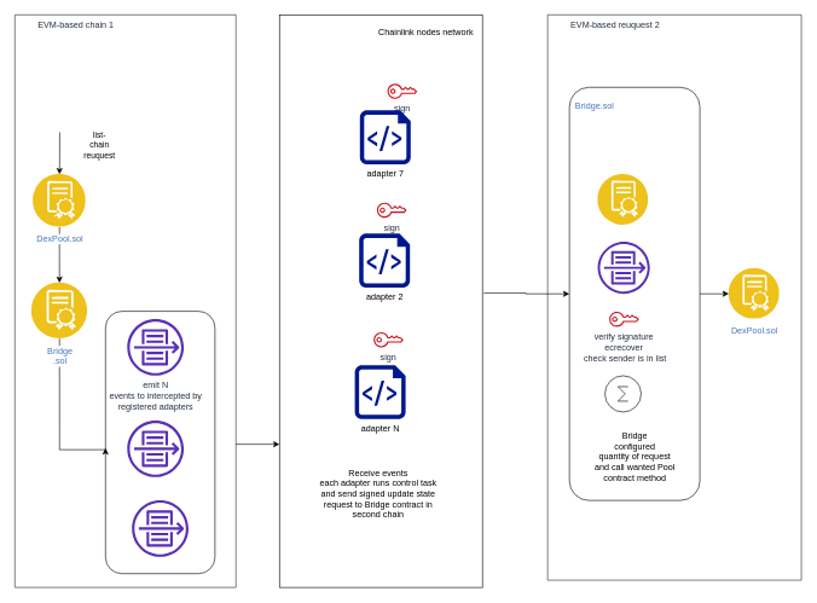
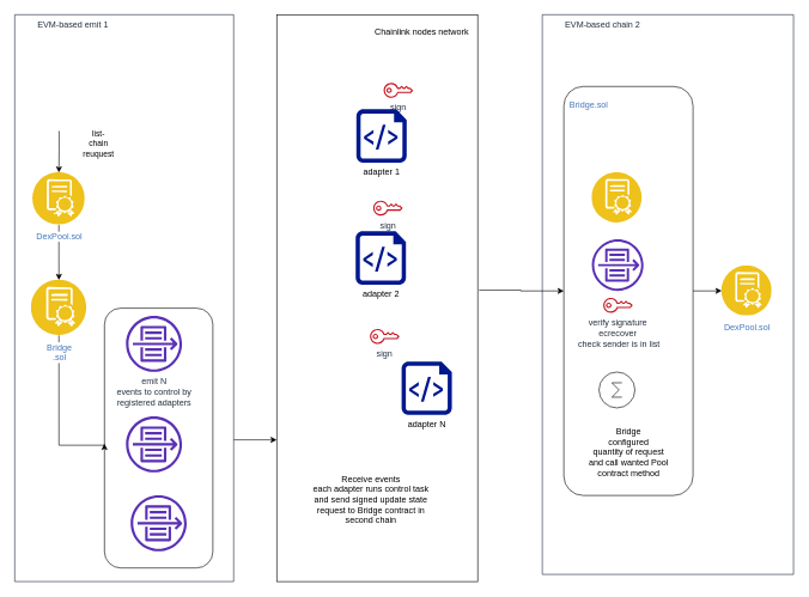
- <mxCell id="6" value="EVM-based chain 1" style="points=[[0,0],[0.25,0],[0.5,0],[0.75,0],[1,0],[1,0.25],[1,0.5],[1,0.75],[1,1],[0.75,1],[0.5,1],[0.25,1],[0,1],[0,0.75],[0,0.5],[0,0.25]];outlineConnect=0;gradientColor=none;html=1;whiteSpace=wrap;fontSize=12;fontStyle=0;shape=mxgraph.aws4.group;strokeColor=#232F3E;fillColor=none;verticalAlign=top;align=left;spacingLeft=30;fontColor=#232F3E;dashed=0;labelBackgroundColor=#ffffff;" parent="1" vertex="1"><mxGeometry x="20" y="20" width="305" height="790" as="geometry" /></mxCell>
+ <mxCell id="6" value="EVM-based emit 1" style="points=[[0,0],[0.25,0],[0.5,0],[0.75,0],[1,0],[1,0.25],[1,0.5],[1,0.75],[1,1],[0.75,1],[0.5,1],[0.25,1],[0,1],[0,0.75],[0,0.5],[0,0.25]];outlineConnect=0;gradientColor=none;html=1;whiteSpace=wrap;fontSize=12;fontStyle=0;shape=mxgraph.aws4.group;strokeColor=#232F3E;fillColor=none;verticalAlign=top;align=left;spacingLeft=30;fontColor=#232F3E;dashed=0;labelBackgroundColor=#ffffff;" parent="1" vertex="1"><mxGeometry x="20" y="20" width="305" height="790" as="geometry" /></mxCell>
- <mxCell id="2" value="EVM-based reuquest 2" style="points=[[0,0],[0.25,0],[0.5,0],[0.75,0],[1,0],[1,0.25],[1,0.5],[1,0.75],[1,1],[0.75,1],[0.5,1],[0.25,1],[0,1],[0,0.75],[0,0.5],[0,0.25]];outlineConnect=0;gradientColor=none;html=1;whiteSpace=wrap;fontSize=12;fontStyle=0;shape=mxgraph.aws4.group;strokeColor=#232F3E;fillColor=none;verticalAlign=top;align=left;spacingLeft=30;fontColor=#232F3E;dashed=0;labelBackgroundColor=#ffffff;" parent="1" vertex="1"><mxGeometry x="755" y="20" width="350" height="780" as="geometry" /></mxCell>
+ <mxCell id="2" value="EVM-based chain 2" style="points=[[0,0],[0.25,0],[0.5,0],[0.75,0],[1,0],[1,0.25],[1,0.5],[1,0.75],[1,1],[0.75,1],[0.5,1],[0.25,1],[0,1],[0,0.75],[0,0.5],[0,0.25]];outlineConnect=0;gradientColor=none;html=1;whiteSpace=wrap;fontSize=12;fontStyle=0;shape=mxgraph.aws4.group;strokeColor=#232F3E;fillColor=none;verticalAlign=top;align=left;spacingLeft=30;fontColor=#232F3E;dashed=0;labelBackgroundColor=#ffffff;" parent="1" vertex="1"><mxGeometry x="755" y="20" width="350" height="780" as="geometry" /></mxCell>
- <mxCell id="12" value="adapter 7" style="aspect=fixed;pointerEvents=1;shadow=0;dashed=0;html=1;strokeColor=none;labelPosition=center;verticalLabelPosition=bottom;verticalAlign=top;align=center;fillColor=#00188D;shape=mxgraph.azure.script_file" parent="1" vertex="1"><mxGeometry x="496" y="151.76" width="70" height="74.47" as="geometry" /></mxCell>
+ <mxCell id="12" value="adapter 1" style="aspect=fixed;pointerEvents=1;shadow=0;dashed=0;html=1;strokeColor=none;labelPosition=center;verticalLabelPosition=bottom;verticalAlign=top;align=center;fillColor=#00188D;shape=mxgraph.azure.script_file" parent="1" vertex="1"><mxGeometry x="496" y="151.76" width="70" height="74.47" as="geometry" /></mxCell>
- <mxCell id="38" value="verify signature&lt;br&gt;ecrecover&lt;br&gt;&amp;nbsp;check sender is in list" style="outlineConnect=0;fontColor=#232F3E;gradientColor=none;fillColor=#C7131F;strokeColor=none;dashed=0;verticalLabelPosition=bottom;verticalAlign=top;align=center;html=1;fontSize=12;fontStyle=0;aspect=fixed;pointerEvents=1;shape=mxgraph.aws4.addon;labelBackgroundColor=#ffffff;" vertex="1" parent="1"><mxGeometry x="840" y="429.5" width="40.95" height="21" as="geometry" /></mxCell>
+ <mxCell id="38" value="verify signature&lt;br&gt;ecrecover&lt;br&gt;&amp;nbsp;check sender is in list" style="outlineConnect=0;fontColor=#232F3E;gradientColor=none;fillColor=#C7131F;strokeColor=none;dashed=0;verticalLabelPosition=bottom;verticalAlign=top;align=center;html=1;fontSize=12;fontStyle=0;aspect=fixed;pointerEvents=1;shape=mxgraph.aws4.addon;labelBackgroundColor=#ffffff;" vertex="1" parent="1"><mxGeometry x="840" y="414.5" width="40.95" height="21" as="geometry" /></mxCell>
- <mxCell id="31" value="adapter N" style="aspect=fixed;pointerEvents=1;shadow=0;dashed=0;html=1;strokeColor=none;labelPosition=center;verticalLabelPosition=bottom;verticalAlign=top;align=center;fillColor=#00188D;shape=mxgraph.azure.script_file" vertex="1" parent="1"><mxGeometry x="489" y="503.26" width="70" height="74.47" as="geometry" /></mxCell>
+ <mxCell id="31" value="adapter N" style="aspect=fixed;pointerEvents=1;shadow=0;dashed=0;html=1;strokeColor=none;labelPosition=center;verticalLabelPosition=bottom;verticalAlign=top;align=center;fillColor=#00188D;shape=mxgraph.azure.script_file" vertex="1" parent="1"><mxGeometry x="559" y="503.26" width="70" height="74.47" as="geometry" /></mxCell>
- <mxCell id="25" value="emit N&lt;br&gt;events to intercepted by&lt;br&gt;registered adapters" style="outlineConnect=0;fontColor=#232F3E;gradientColor=none;fillColor=#5A30B5;strokeColor=none;dashed=0;verticalLabelPosition=bottom;verticalAlign=top;align=center;html=1;fontSize=12;fontStyle=0;aspect=fixed;pointerEvents=1;shape=mxgraph.aws4.flow_logs;labelBackgroundColor=#ffffff;" vertex="1" parent="1"><mxGeometry x="175" y="439.76" width="78" height="78" as="geometry" /></mxCell>
+ <mxCell id="25" value="emit N&lt;br&gt;events to control by&lt;br&gt;registered adapters" style="outlineConnect=0;fontColor=#232F3E;gradientColor=none;fillColor=#5A30B5;strokeColor=none;dashed=0;verticalLabelPosition=bottom;verticalAlign=top;align=center;html=1;fontSize=12;fontStyle=0;aspect=fixed;pointerEvents=1;shape=mxgraph.aws4.flow_logs;labelBackgroundColor=#ffffff;" vertex="1" parent="1"><mxGeometry x="175" y="439.76" width="78" height="78" as="geometry" /></mxCell>
- <mxCell id="36" value="Receive events&lt;br&gt;each adapter runs control task and send signed update state request to Bridge contract in second chain" style="text;html=1;strokeColor=none;fillColor=none;align=center;verticalAlign=middle;whiteSpace=wrap;rounded=0;" vertex="1" parent="1"><mxGeometry x="433" y="615" width="177" height="131" as="geometry" /></mxCell>
+ <mxCell id="36" value="Receive events&lt;br&gt;each adapter runs control task and send signed update state request to Bridge contract in second chain" style="text;html=1;strokeColor=none;fillColor=none;align=center;verticalAlign=middle;whiteSpace=wrap;rounded=0;" vertex="1" parent="1"><mxGeometry x="428" y="630" width="177" height="131" as="geometry" /></mxCell>
